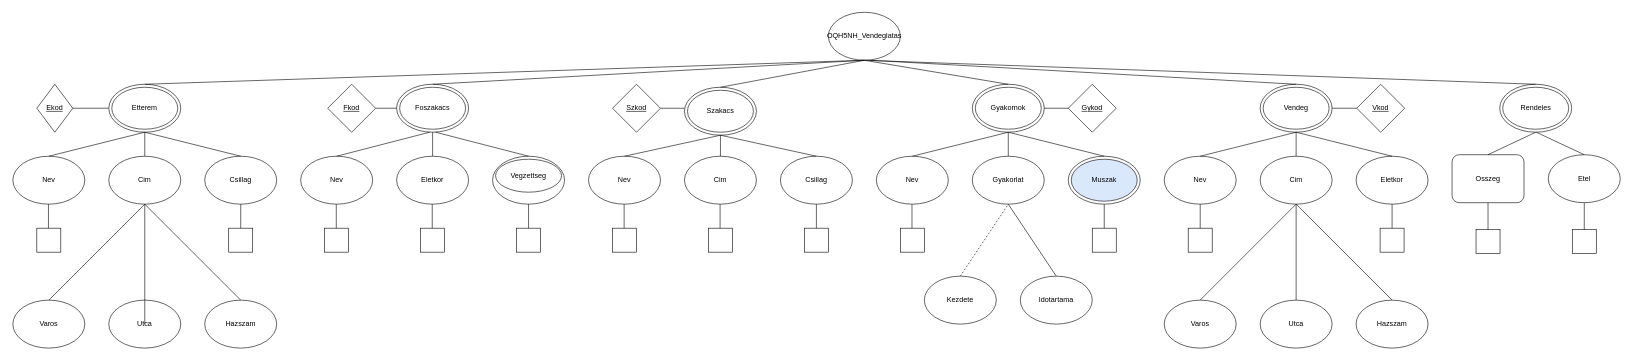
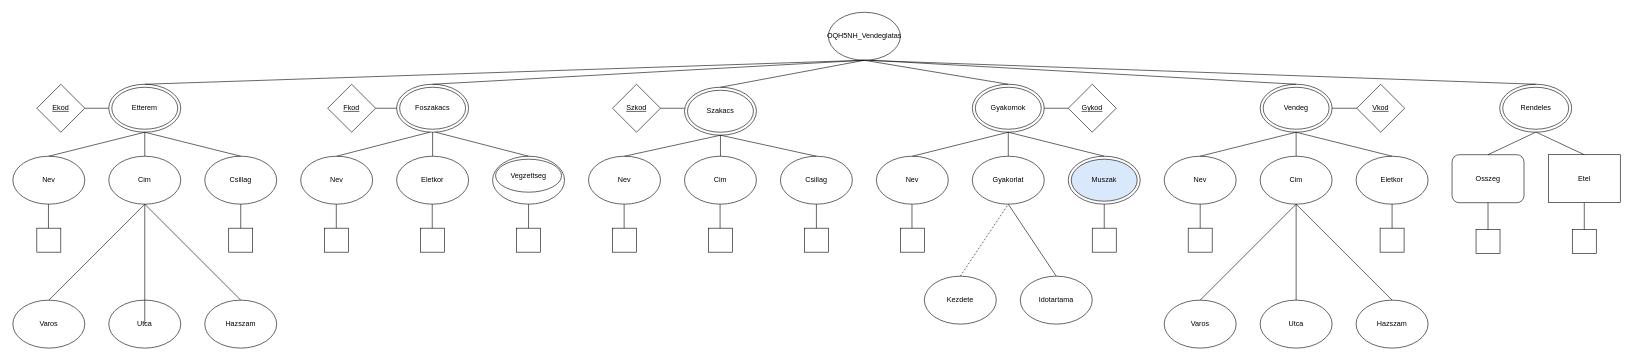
- <mxCell id="22" value="&lt;u&gt;Ekod&lt;/u&gt;" style="rhombus;whiteSpace=wrap;html=1;" parent="1" vertex="1"><mxGeometry x="60" y="140" width="60" height="80" as="geometry" /></mxCell>
+ <mxCell id="22" value="&lt;u&gt;Ekod&lt;/u&gt;" style="rhombus;whiteSpace=wrap;html=1;" parent="1" vertex="1"><mxGeometry x="60" y="140" width="80" height="80" as="geometry" /></mxCell>
- <mxCell id="86" value="Etel" style="ellipse;whiteSpace=wrap;html=1;" parent="1" vertex="1"><mxGeometry x="2580.5" y="257.5" width="120" height="80" as="geometry" /></mxCell>
+ <mxCell id="86" value="Etel" style="whiteSpace=wrap;html=1;rounded=0;" parent="1" vertex="1"><mxGeometry x="2580.5" y="257.5" width="120" height="80" as="geometry" /></mxCell>
